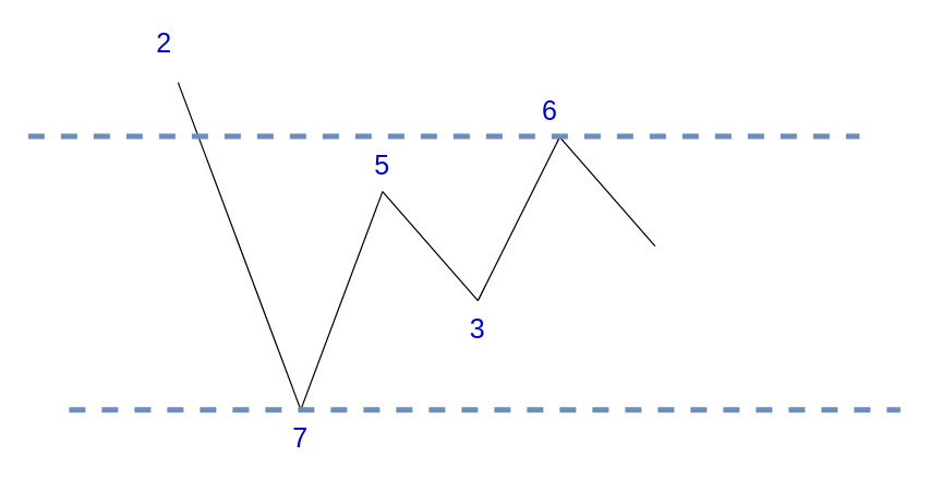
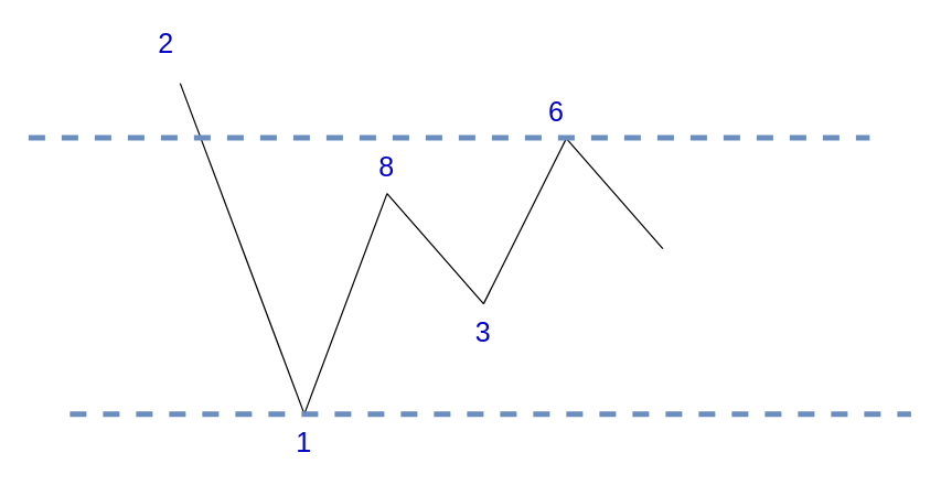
- <mxCell id="9" value="5" style="text;html=1;strokeColor=none;fillColor=none;align=center;verticalAlign=middle;whiteSpace=wrap;rounded=0;fontSize=20;fontColor=#0000CC;" parent="1" vertex="1"><mxGeometry x="260" y="110" width="40" height="20" as="geometry" /></mxCell>
+ <mxCell id="9" value="8" style="text;html=1;strokeColor=none;fillColor=none;align=center;verticalAlign=middle;whiteSpace=wrap;rounded=0;fontSize=20;fontColor=#0000CC;" parent="1" vertex="1"><mxGeometry x="260" y="110" width="40" height="20" as="geometry" /></mxCell>
- <mxCell id="8" value="7" style="text;html=1;strokeColor=none;fillColor=none;align=center;verticalAlign=middle;whiteSpace=wrap;rounded=0;fontSize=20;fontColor=#0000CC;" parent="1" vertex="1"><mxGeometry x="200" y="310" width="40" height="20" as="geometry" /></mxCell>
+ <mxCell id="8" value="1" style="text;html=1;strokeColor=none;fillColor=none;align=center;verticalAlign=middle;whiteSpace=wrap;rounded=0;fontSize=20;fontColor=#0000CC;" parent="1" vertex="1"><mxGeometry x="200" y="310" width="40" height="20" as="geometry" /></mxCell>
